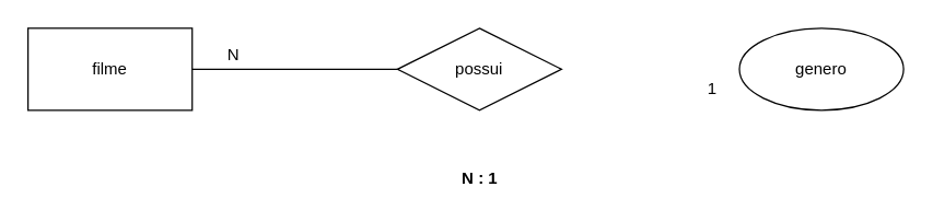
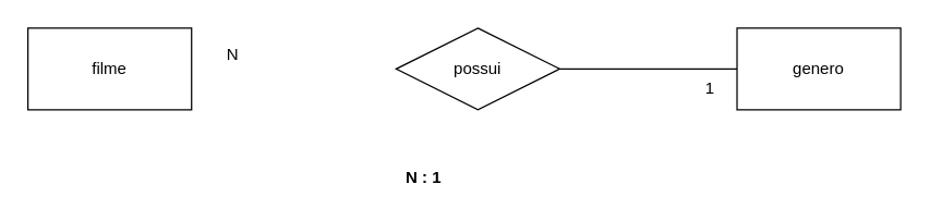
- <mxCell id="4" style="edgeStyle=orthogonalEdgeStyle;rounded=0;orthogonalLoop=1;jettySize=auto;html=1;entryX=1;entryY=0.5;entryDx=0;entryDy=0;endArrow=none;endFill=0;" edge="1" parent="1" source="6" target="2"><mxGeometry relative="1" as="geometry" /></mxCell>
+ <mxCell id="5" style="edgeStyle=orthogonalEdgeStyle;rounded=0;orthogonalLoop=1;jettySize=auto;html=1;endArrow=none;endFill=0;" edge="1" parent="1" source="6" target="3"><mxGeometry relative="1" as="geometry" /></mxCell>
- <mxCell id="3" value="genero" style="ellipse;whiteSpace=wrap;html=1;" vertex="1" parent="1"><mxGeometry x="540" y="20" width="120" height="60" as="geometry" /></mxCell>
+ <mxCell id="3" value="genero" style="rounded=0;whiteSpace=wrap;html=1;" vertex="1" parent="1"><mxGeometry x="540" y="20" width="120" height="60" as="geometry" /></mxCell>
- <mxCell id="9" value="&lt;span style=&quot;&quot;&gt;N : 1&lt;/span&gt;" style="text;html=1;align=center;verticalAlign=middle;resizable=0;points=[];autosize=1;labelBackgroundColor=none;fontStyle=1" vertex="1" parent="1"><mxGeometry x="330" y="120" width="40" height="20" as="geometry" /></mxCell>
+ <mxCell id="9" value="&lt;span style=&quot;&quot;&gt;N : 1&lt;/span&gt;" style="text;html=1;align=center;verticalAlign=middle;resizable=0;points=[];autosize=1;labelBackgroundColor=none;fontStyle=1" vertex="1" parent="1"><mxGeometry x="290" y="120" width="40" height="20" as="geometry" /></mxCell>
